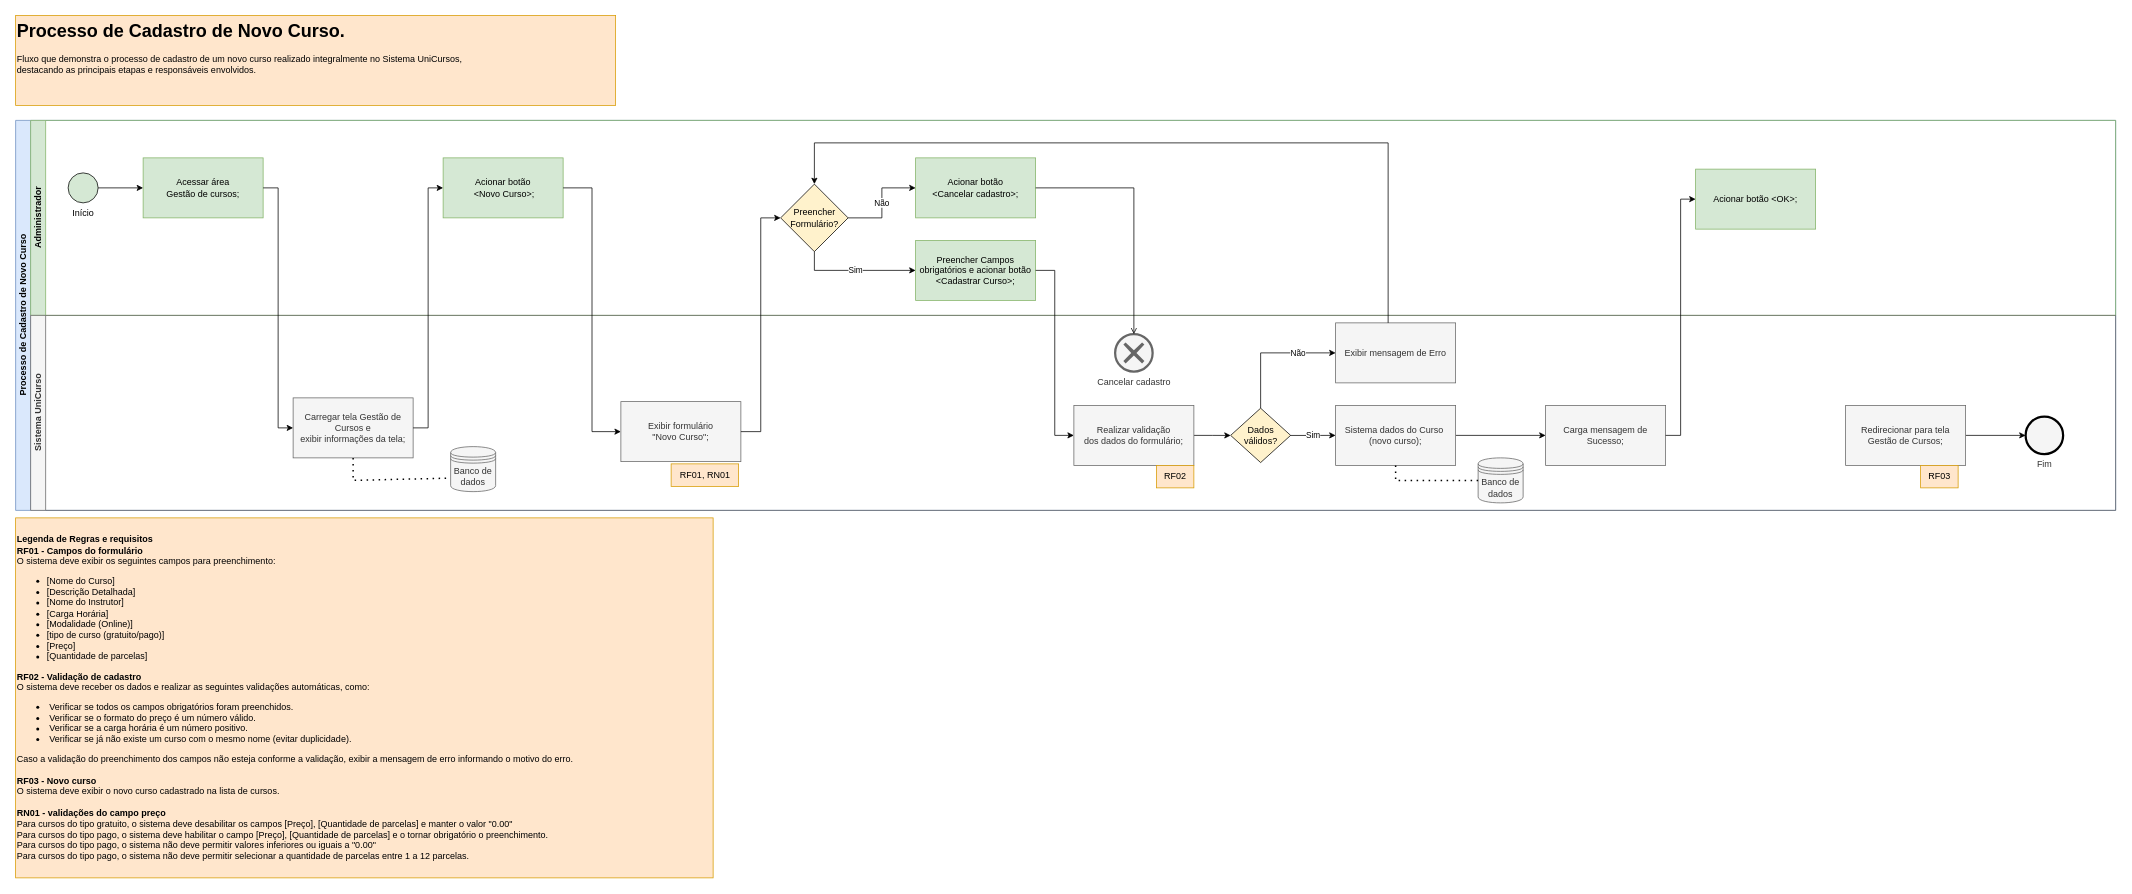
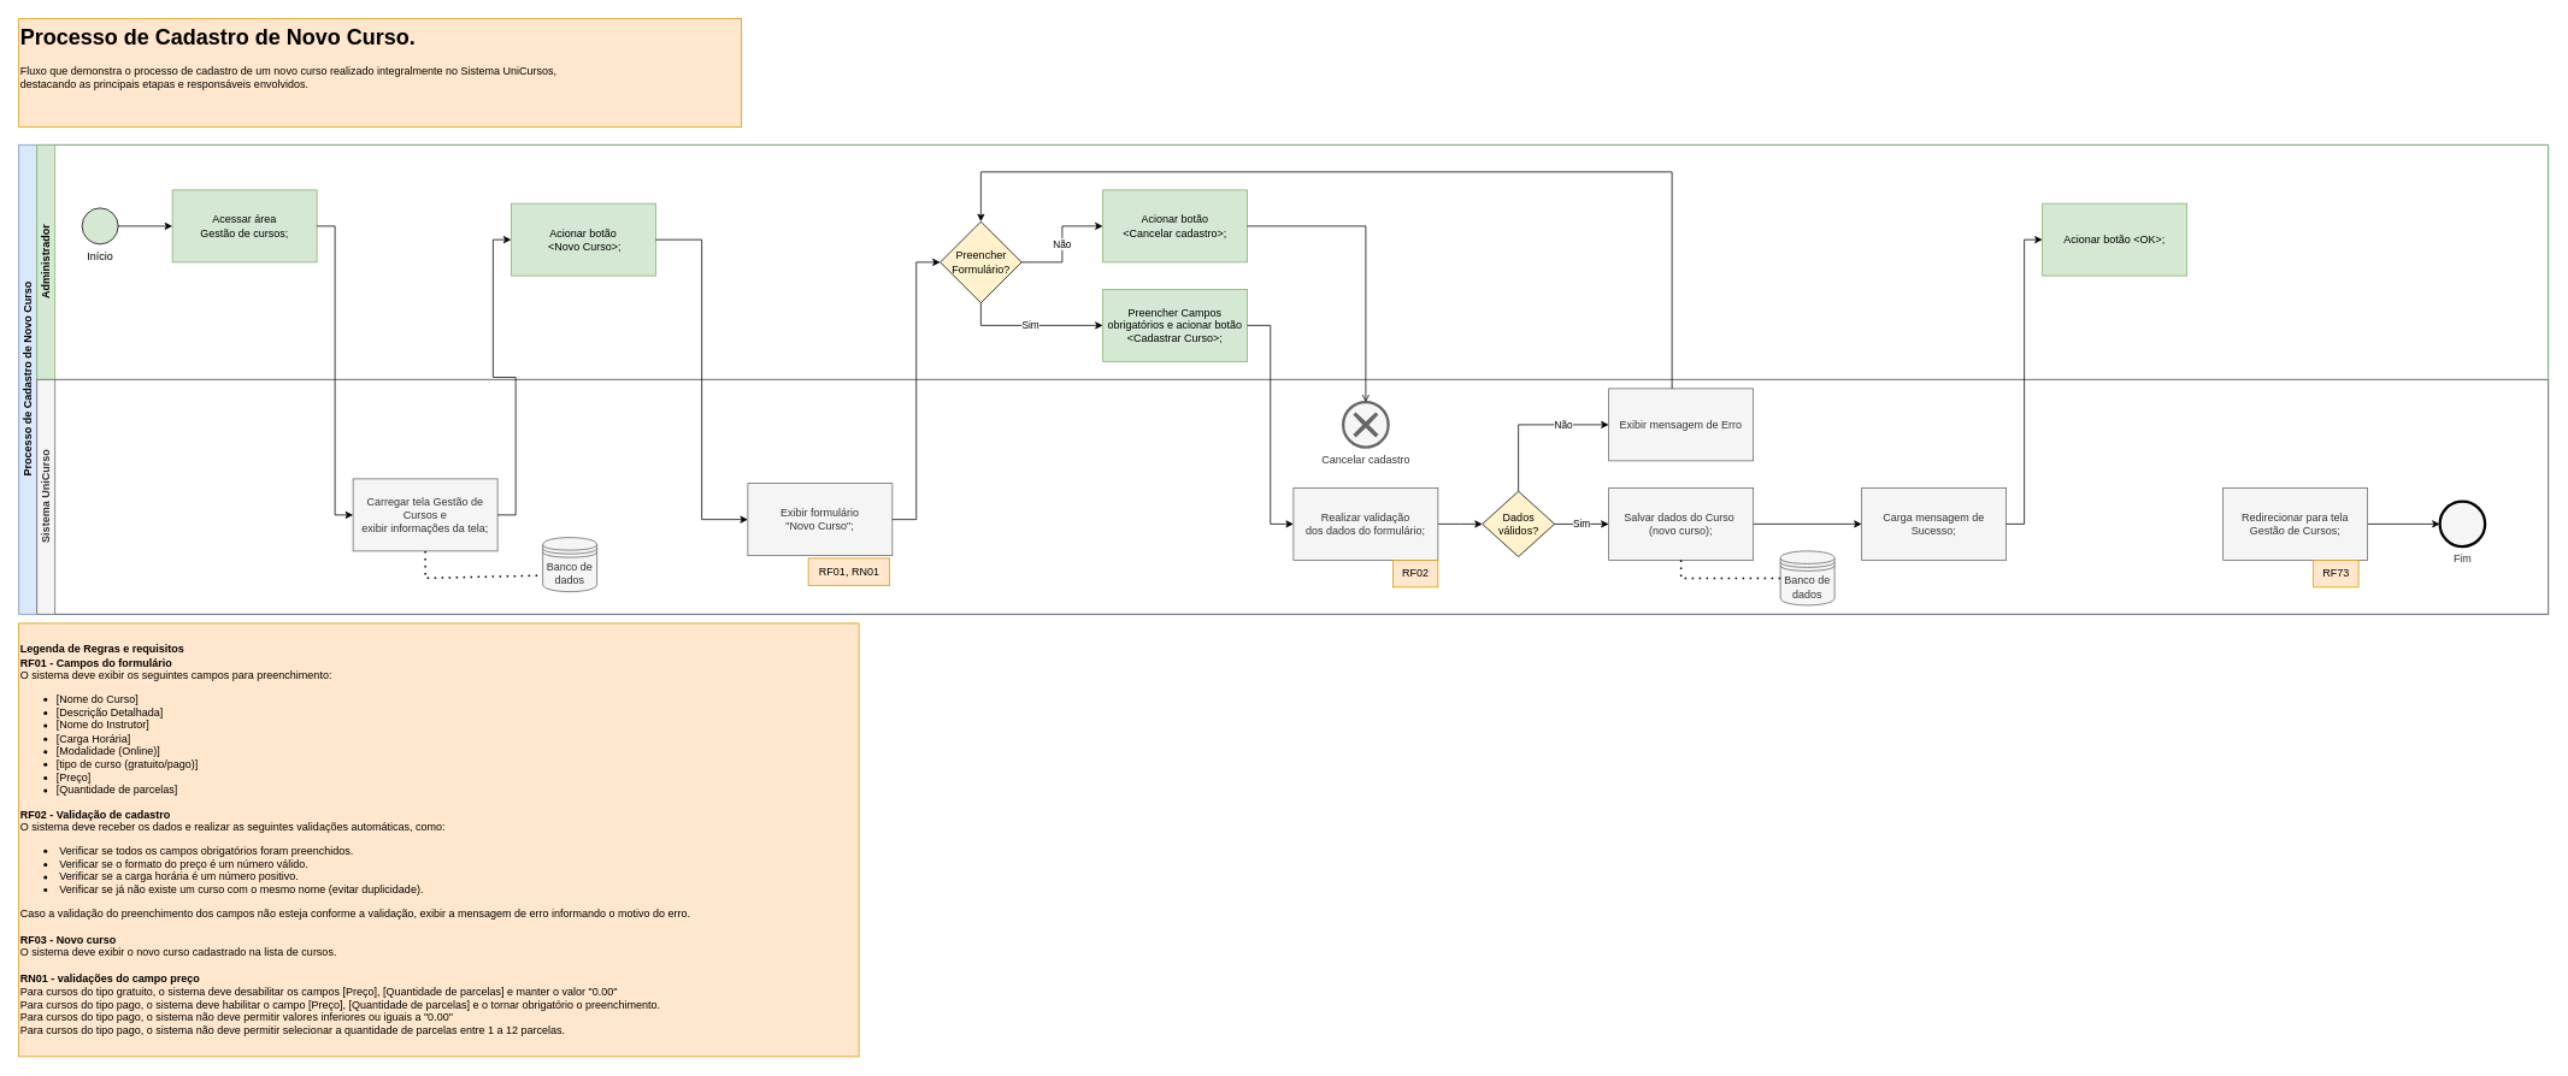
- <mxCell id="7" value="Acionar botão&lt;br&gt;&amp;nbsp;&amp;lt;Novo Curso&amp;gt;;" style="points=[[0.25,0,0],[0.5,0,0],[0.75,0,0],[1,0.25,0],[1,0.5,0],[1,0.75,0],[0.75,1,0],[0.5,1,0],[0.25,1,0],[0,0.75,0],[0,0.5,0],[0,0.25,0]];shape=mxgraph.bpmn.task2;whiteSpace=wrap;rectStyle=rounded;size=10;html=1;container=1;expand=0;collapsible=0;taskMarker=abstract;fillColor=#d5e8d4;strokeColor=#82b366;" vertex="1" parent="3"><mxGeometry x="550" y="50" width="160" height="80" as="geometry" /></mxCell>
+ <mxCell id="7" value="Acionar botão&lt;br&gt;&amp;nbsp;&amp;lt;Novo Curso&amp;gt;;" style="points=[[0.25,0,0],[0.5,0,0],[0.75,0,0],[1,0.25,0],[1,0.5,0],[1,0.75,0],[0.75,1,0],[0.5,1,0],[0.25,1,0],[0,0.75,0],[0,0.5,0],[0,0.25,0]];shape=mxgraph.bpmn.task2;whiteSpace=wrap;rectStyle=rounded;size=10;html=1;container=1;expand=0;collapsible=0;taskMarker=abstract;fillColor=#d5e8d4;strokeColor=#82b366;" vertex="1" parent="3"><mxGeometry x="525" y="65" width="160" height="80" as="geometry" /></mxCell>
- <mxCell id="21" value="Sistema dados do Curso&amp;nbsp;&lt;br&gt;(novo curso);" style="points=[[0.25,0,0],[0.5,0,0],[0.75,0,0],[1,0.25,0],[1,0.5,0],[1,0.75,0],[0.75,1,0],[0.5,1,0],[0.25,1,0],[0,0.75,0],[0,0.5,0],[0,0.25,0]];shape=mxgraph.bpmn.task2;whiteSpace=wrap;rectStyle=rounded;size=10;html=1;container=1;expand=0;collapsible=0;taskMarker=abstract;fillColor=#f5f5f5;fontColor=#333333;strokeColor=#666666;" vertex="1" parent="14"><mxGeometry x="1740" y="120" width="160" height="80" as="geometry" /></mxCell>
+ <mxCell id="21" value="Salvar dados do Curso&amp;nbsp;&lt;br&gt;(novo curso);" style="points=[[0.25,0,0],[0.5,0,0],[0.75,0,0],[1,0.25,0],[1,0.5,0],[1,0.75,0],[0.75,1,0],[0.5,1,0],[0.25,1,0],[0,0.75,0],[0,0.5,0],[0,0.25,0]];shape=mxgraph.bpmn.task2;whiteSpace=wrap;rectStyle=rounded;size=10;html=1;container=1;expand=0;collapsible=0;taskMarker=abstract;fillColor=#f5f5f5;fontColor=#333333;strokeColor=#666666;" vertex="1" parent="14"><mxGeometry x="1740" y="120" width="160" height="80" as="geometry" /></mxCell>
- <mxCell id="35" value="RF03" style="text;html=1;align=center;verticalAlign=middle;resizable=0;points=[];autosize=1;strokeColor=#d79b00;fillColor=#ffe6cc;" vertex="1" parent="14"><mxGeometry x="2520" y="200" width="50" height="30" as="geometry" /></mxCell>
+ <mxCell id="35" value="RF73" style="text;html=1;align=center;verticalAlign=middle;resizable=0;points=[];autosize=1;strokeColor=#d79b00;fillColor=#ffe6cc;" vertex="1" parent="14"><mxGeometry x="2520" y="200" width="50" height="30" as="geometry" /></mxCell>
